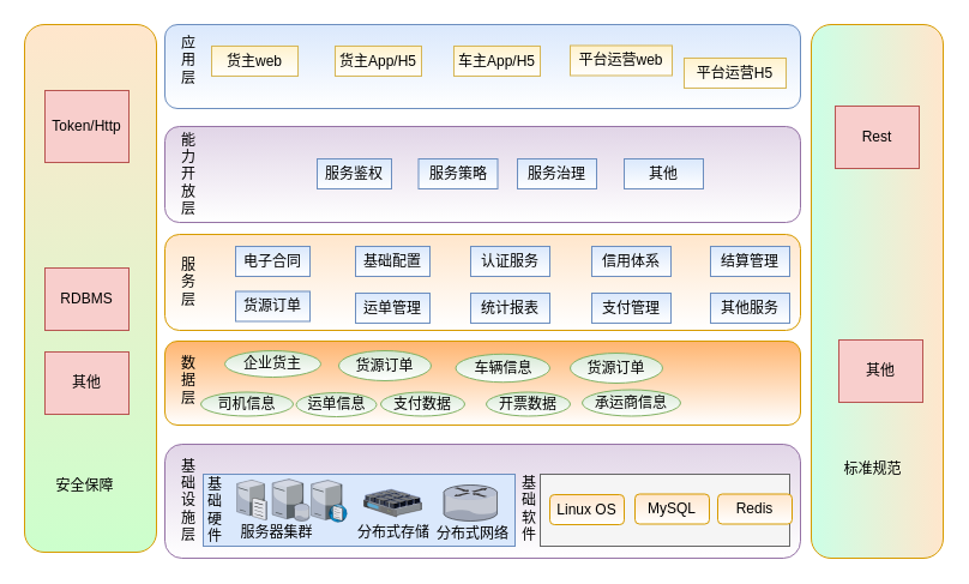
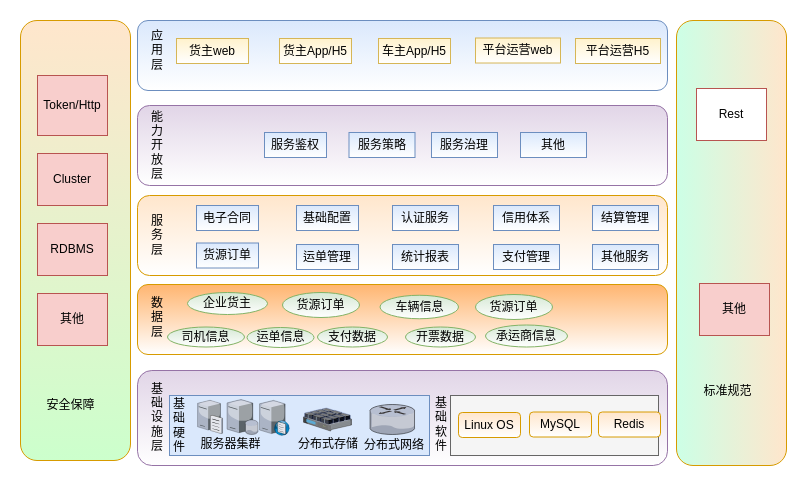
- <mxCell id="63" value="平台运营H5" style="rounded=0;whiteSpace=wrap;html=1;fillColor=#fff2cc;strokeColor=#d6b656;gradientColor=#ffffff;" parent="1" vertex="1"><mxGeometry x="570" y="48" width="85" height="25" as="geometry" /></mxCell>
+ <mxCell id="63" value="平台运营H5" style="rounded=0;whiteSpace=wrap;html=1;fillColor=#fff2cc;strokeColor=#d6b656;gradientColor=#ffffff;" parent="1" vertex="1"><mxGeometry x="575" y="38" width="85" height="25" as="geometry" /></mxCell>
- <mxCell id="47" value="Rest" style="rounded=0;whiteSpace=wrap;html=1;fillColor=#f8cecc;strokeColor=#b85450;" parent="1" vertex="1"><mxGeometry x="696" y="88" width="70" height="52" as="geometry" /></mxCell>
+ <mxCell id="47" value="Rest" style="rounded=0;whiteSpace=wrap;html=1;fillColor=#ffffff;strokeColor=#b85450;" parent="1" vertex="1"><mxGeometry x="696" y="88" width="70" height="52" as="geometry" /></mxCell>
+ <mxCell id="43" value="Cluster" style="rounded=0;whiteSpace=wrap;html=1;fillColor=#f8cecc;strokeColor=#b85450;" parent="1" vertex="1"><mxGeometry x="37" y="153" width="70" height="52" as="geometry" /></mxCell>
